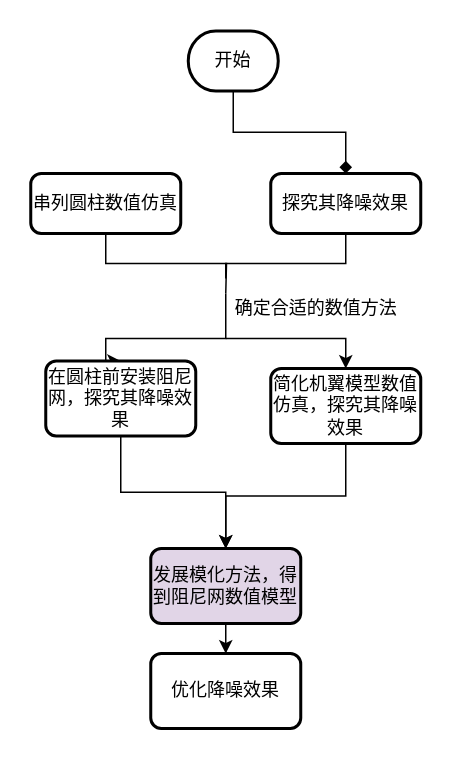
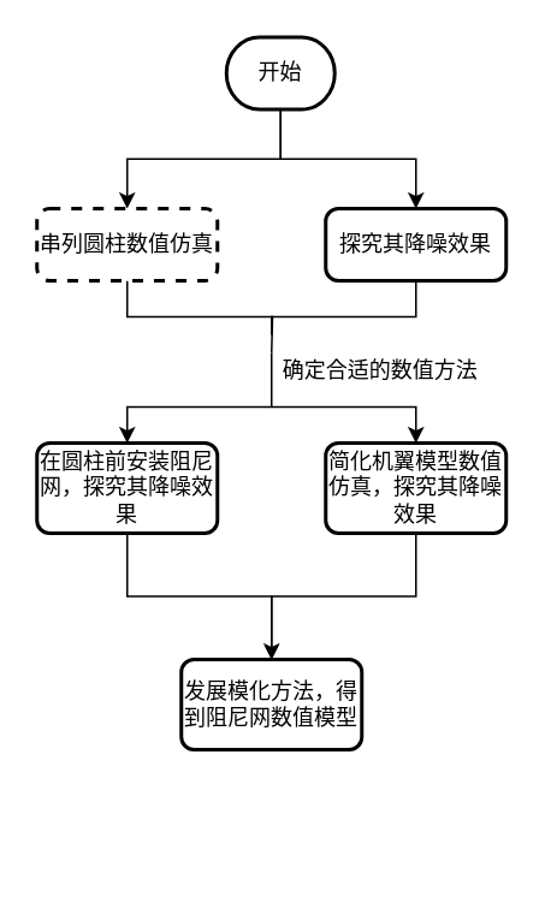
+ <mxCell id="2" style="edgeStyle=orthogonalEdgeStyle;rounded=0;orthogonalLoop=1;jettySize=auto;html=1;exitX=0.5;exitY=1;exitDx=0;exitDy=0;exitPerimeter=0;" edge="1" parent="1" source="4" target="6"><mxGeometry relative="1" as="geometry" /></mxCell>
- <mxCell id="3" style="edgeStyle=orthogonalEdgeStyle;rounded=0;orthogonalLoop=1;jettySize=auto;html=1;exitX=0.5;exitY=1;exitDx=0;exitDy=0;exitPerimeter=0;entryX=0.5;entryY=0;entryDx=0;entryDy=0;endArrow=diamond;" edge="1" parent="1" source="4" target="8"><mxGeometry relative="1" as="geometry" /></mxCell>
+ <mxCell id="3" style="edgeStyle=orthogonalEdgeStyle;rounded=0;orthogonalLoop=1;jettySize=auto;html=1;exitX=0.5;exitY=1;exitDx=0;exitDy=0;exitPerimeter=0;entryX=0.5;entryY=0;entryDx=0;entryDy=0;" edge="1" parent="1" source="4" target="8"><mxGeometry relative="1" as="geometry" /></mxCell>
- <mxCell id="6" value="串列圆柱数值仿真" style="rounded=1;whiteSpace=wrap;html=1;absoluteArcSize=1;arcSize=14;strokeWidth=2;" vertex="1" parent="1"><mxGeometry x="20" y="115" width="100" height="40" as="geometry" /></mxCell>
+ <mxCell id="6" value="串列圆柱数值仿真" style="rounded=1;whiteSpace=wrap;html=1;absoluteArcSize=1;arcSize=14;strokeWidth=2;dashed=1;" vertex="1" parent="1"><mxGeometry x="20" y="115" width="100" height="40" as="geometry" /></mxCell>
- <mxCell id="11" value="在圆柱前安装阻尼网，探究其降噪效果" style="rounded=1;whiteSpace=wrap;html=1;absoluteArcSize=1;arcSize=14;strokeWidth=2;" vertex="1" parent="1"><mxGeometry x="30" y="240" width="100" height="50" as="geometry" /></mxCell>
+ <mxCell id="11" value="在圆柱前安装阻尼网，探究其降噪效果" style="rounded=1;whiteSpace=wrap;html=1;absoluteArcSize=1;arcSize=14;strokeWidth=2;" vertex="1" parent="1"><mxGeometry x="20" y="245" width="100" height="50" as="geometry" /></mxCell>
- <mxCell id="13" style="edgeStyle=orthogonalEdgeStyle;rounded=0;orthogonalLoop=1;jettySize=auto;html=1;exitX=0.5;exitY=1;exitDx=0;exitDy=0;entryX=0.5;entryY=0;entryDx=0;entryDy=0;startArrow=none;startFill=0;endArrow=classic;endFill=1;" edge="1" parent="1" source="14" target="17"><mxGeometry relative="1" as="geometry" /></mxCell>
+ <mxCell id="13" style="edgeStyle=orthogonalEdgeStyle;rounded=0;orthogonalLoop=1;jettySize=auto;html=1;exitX=0.5;exitY=1;exitDx=0;exitDy=0;entryX=0.5;entryY=0;entryDx=0;entryDy=0;startArrow=none;startFill=0;endArrow=open;endFill=1;" edge="1" parent="1" source="14" target="17"><mxGeometry relative="1" as="geometry" /></mxCell>
- <mxCell id="17" value="发展模化方法，得到阻尼网数值模型" style="rounded=1;whiteSpace=wrap;html=1;absoluteArcSize=1;arcSize=14;strokeWidth=2;fillColor=#e1d5e7;" vertex="1" parent="1"><mxGeometry x="100" y="365" width="100" height="50" as="geometry" /></mxCell>
+ <mxCell id="17" value="发展模化方法，得到阻尼网数值模型" style="rounded=1;whiteSpace=wrap;html=1;absoluteArcSize=1;arcSize=14;strokeWidth=2;" vertex="1" parent="1"><mxGeometry x="100" y="365" width="100" height="50" as="geometry" /></mxCell>
- <mxCell id="16" style="edgeStyle=orthogonalEdgeStyle;rounded=0;orthogonalLoop=1;jettySize=auto;html=1;exitX=0.5;exitY=1;exitDx=0;exitDy=0;startArrow=none;startFill=0;endArrow=classic;endFill=1;" edge="1" parent="1" source="17" target="19"><mxGeometry relative="1" as="geometry" /></mxCell>
- <mxCell id="19" value="优化降噪效果" style="rounded=1;whiteSpace=wrap;html=1;absoluteArcSize=1;arcSize=14;strokeWidth=2;" vertex="1" parent="1"><mxGeometry x="100" y="435" width="100" height="50" as="geometry" /></mxCell>
